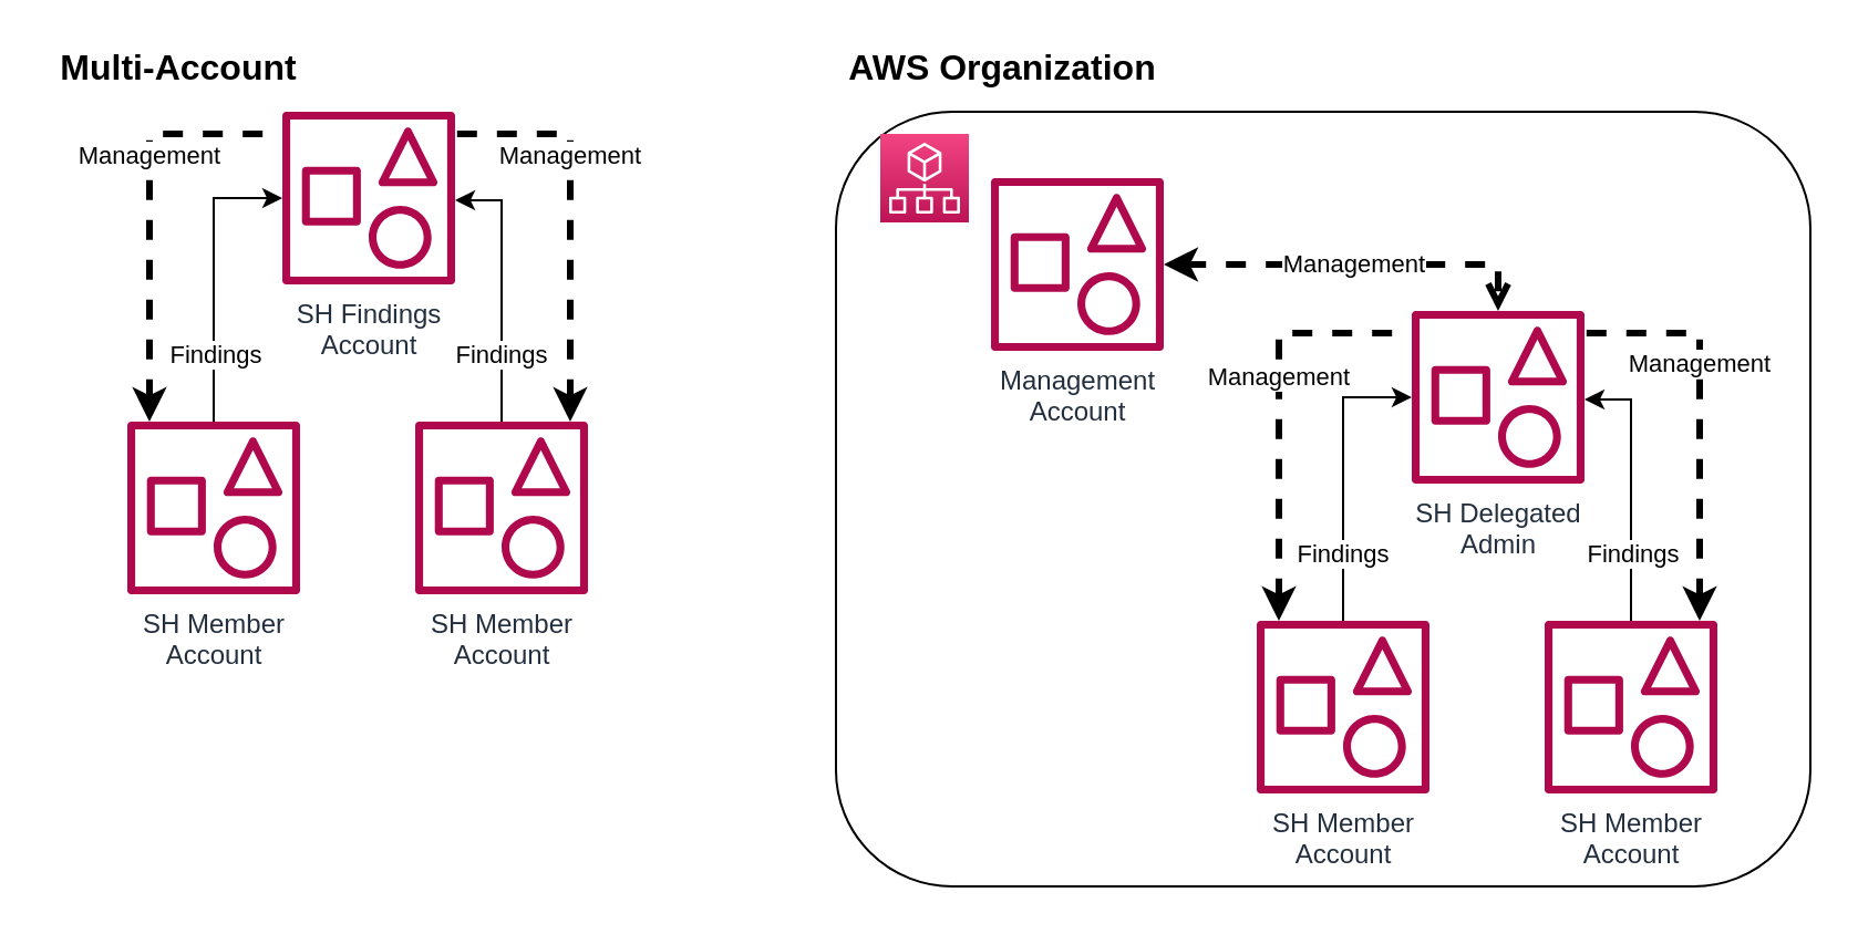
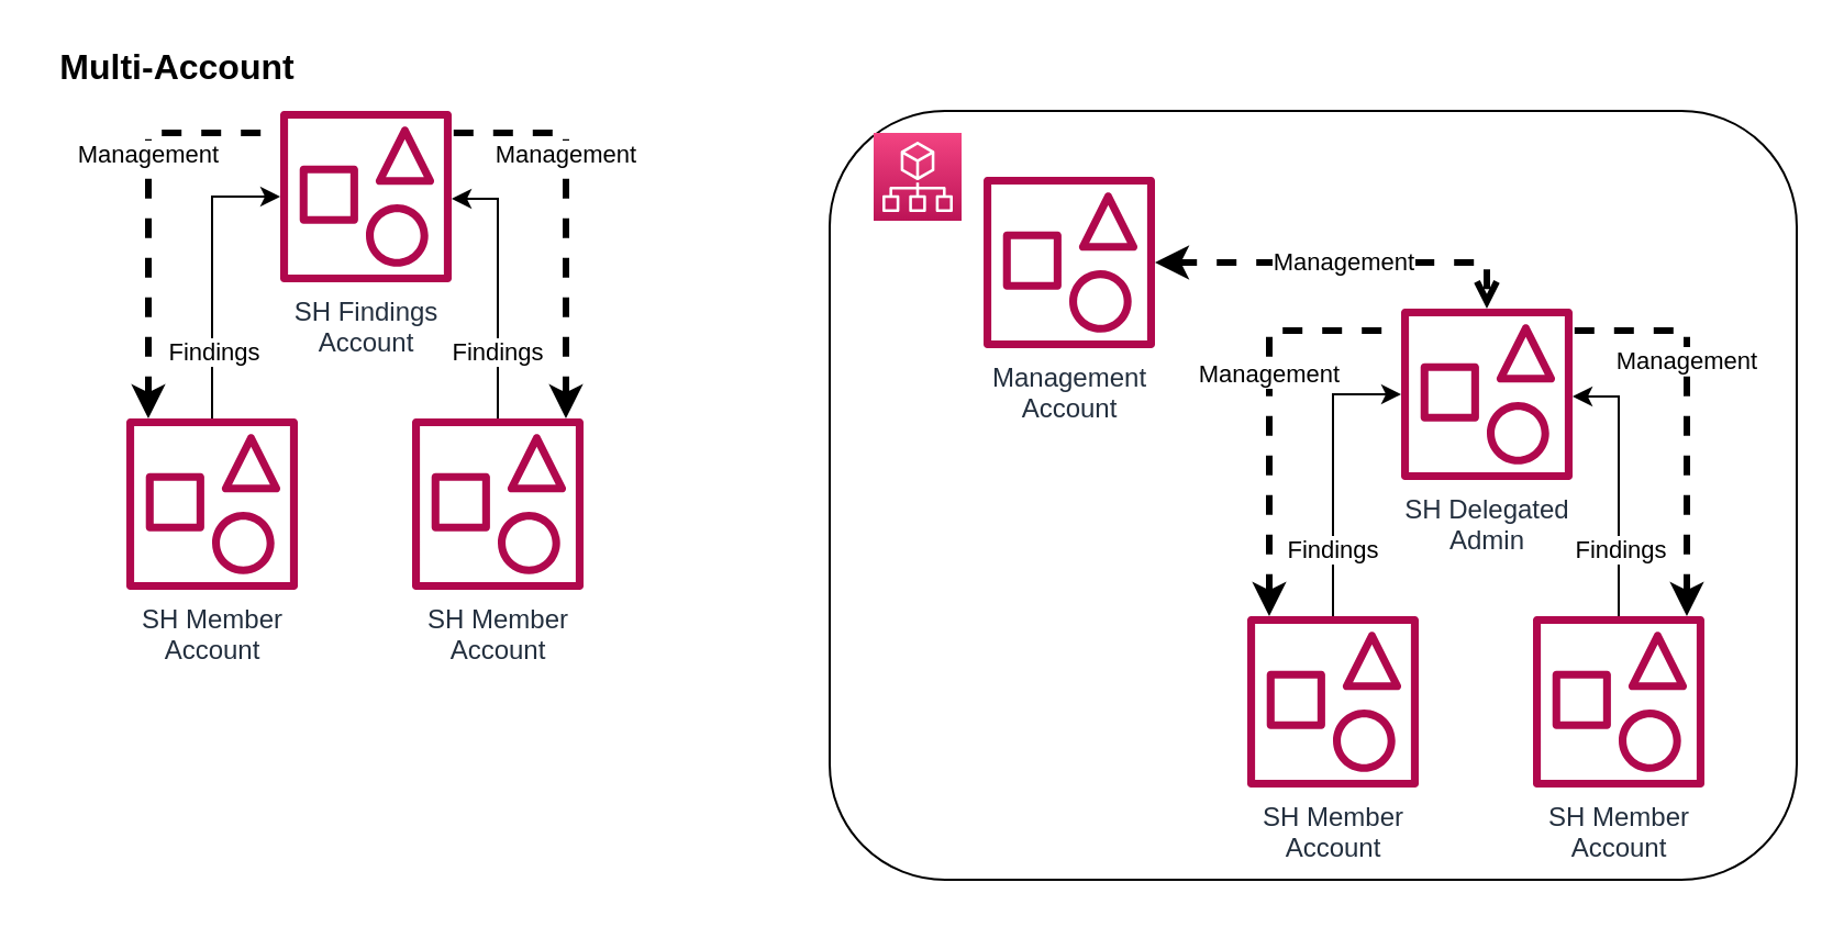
- <mxCell id="21" value="AWS Organization" style="text;html=1;align=center;verticalAlign=middle;resizable=0;points=[];autosize=1;strokeColor=none;fillColor=none;fontSize=16;fontStyle=1" vertex="1" parent="1"><mxGeometry x="377" y="20" width="150" height="20" as="geometry" /></mxCell>
